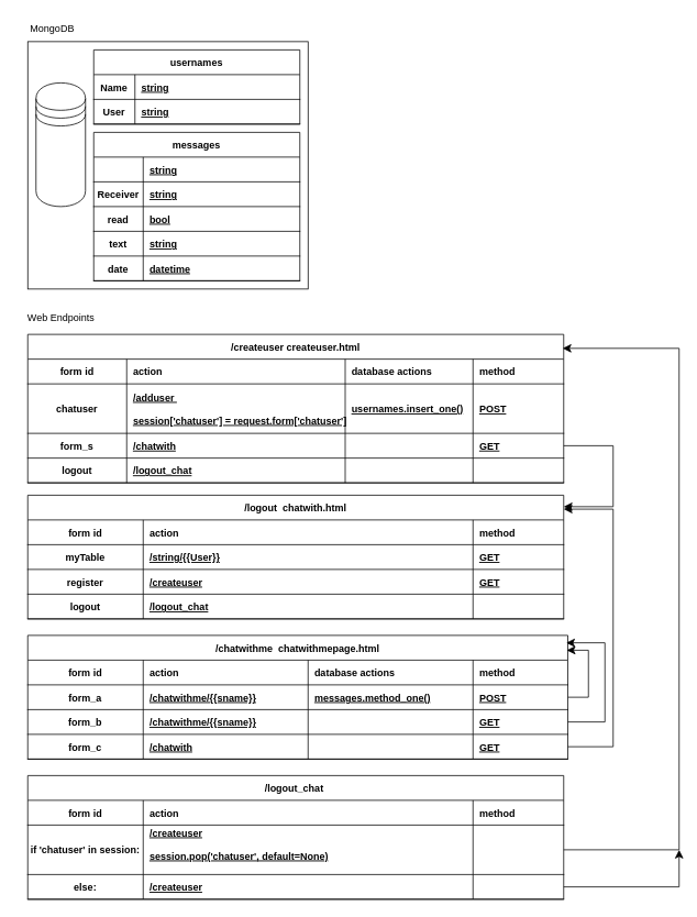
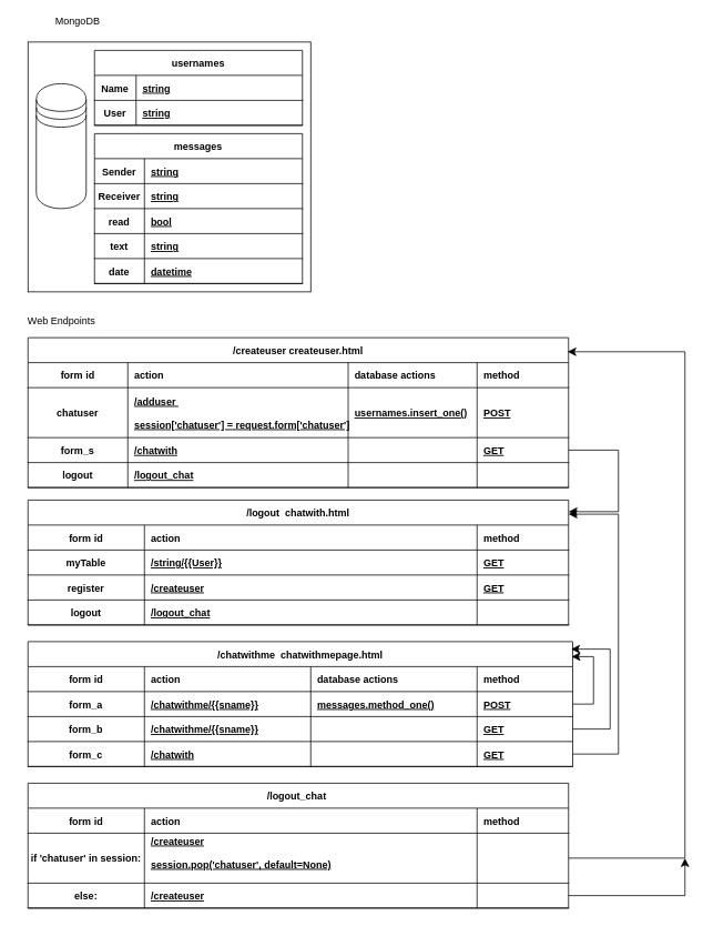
- <mxCell id="27" value="MongoDB" style="text;html=1;align=center;verticalAlign=middle;whiteSpace=wrap;rounded=0;" vertex="1" parent="1"><mxGeometry x="33" y="20" width="60" height="30" as="geometry" /></mxCell>
+ <mxCell id="27" value="MongoDB" style="text;html=1;align=center;verticalAlign=middle;whiteSpace=wrap;rounded=0;" vertex="1" parent="1"><mxGeometry x="63" y="10" width="60" height="30" as="geometry" /></mxCell>
+ <mxCell id="13" value="Sender" style="shape=partialRectangle;overflow=hidden;connectable=0;fillColor=none;top=0;left=0;bottom=0;right=0;fontStyle=1;" vertex="1" parent="12"><mxGeometry width="60" height="30" as="geometry"><mxRectangle width="60" height="30" as="alternateBounds" /></mxGeometry></mxCell>
